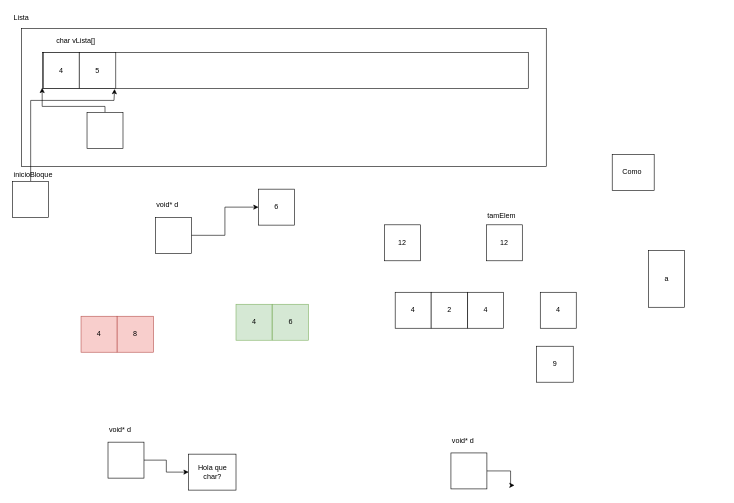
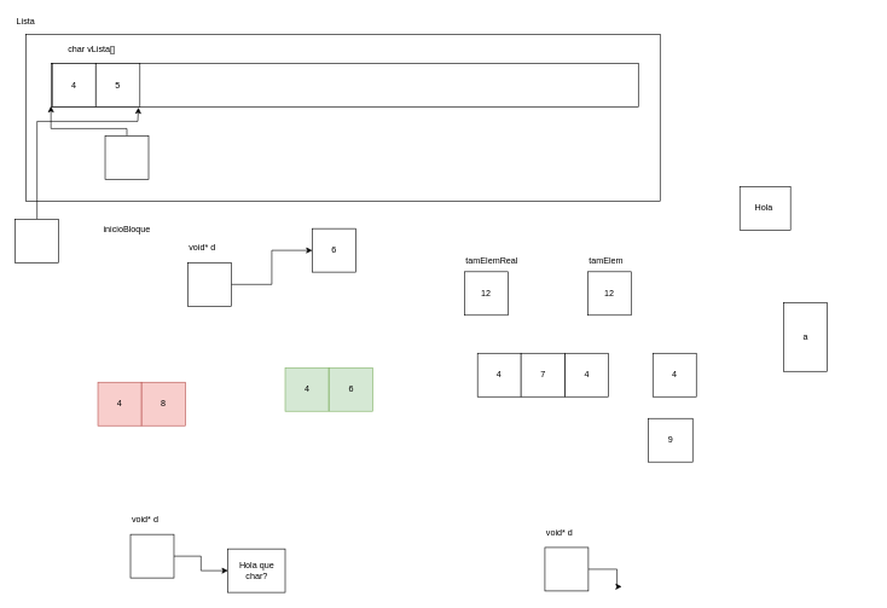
- <mxCell id="9" value="&lt;span style=&quot;white-space: normal&quot;&gt;Como&amp;nbsp;&lt;/span&gt;" style="rounded=0;whiteSpace=wrap;html=1;" parent="8" vertex="1"><mxGeometry width="70" height="60" as="geometry" /></mxCell>
+ <mxCell id="9" value="&lt;span style=&quot;white-space: normal&quot;&gt;Hola&amp;nbsp;&lt;/span&gt;" style="rounded=0;whiteSpace=wrap;html=1;" parent="8" vertex="1"><mxGeometry width="70" height="60" as="geometry" /></mxCell>
- <mxCell id="39" value="inicioBloque" style="text;html=1;resizable=0;points=[];autosize=1;align=left;verticalAlign=top;spacingTop=-4;" vertex="1" parent="1"><mxGeometry x="20" y="282" width="80" height="20" as="geometry" /></mxCell>
+ <mxCell id="39" value="inicioBloque" style="text;html=1;resizable=0;points=[];autosize=1;align=left;verticalAlign=top;spacingTop=-4;" vertex="1" parent="1"><mxGeometry x="140" y="307" width="80" height="20" as="geometry" /></mxCell>
+ <mxCell id="23" value="tamElemReal" style="text;html=1;resizable=0;points=[];autosize=1;align=left;verticalAlign=top;spacingTop=-4;" parent="1" vertex="1"><mxGeometry x="640" y="349.5" width="90" height="20" as="geometry" /></mxCell>
- <mxCell id="31" value="2" style="rounded=0;whiteSpace=wrap;html=1;" vertex="1" parent="1"><mxGeometry x="718" y="487" width="61" height="60" as="geometry" /></mxCell>
+ <mxCell id="31" value="7" style="rounded=0;whiteSpace=wrap;html=1;" vertex="1" parent="1"><mxGeometry x="718" y="487" width="61" height="60" as="geometry" /></mxCell>
